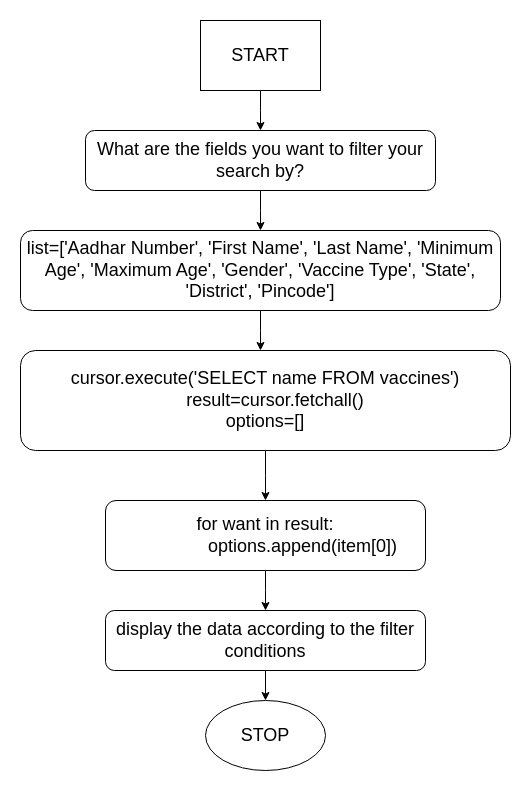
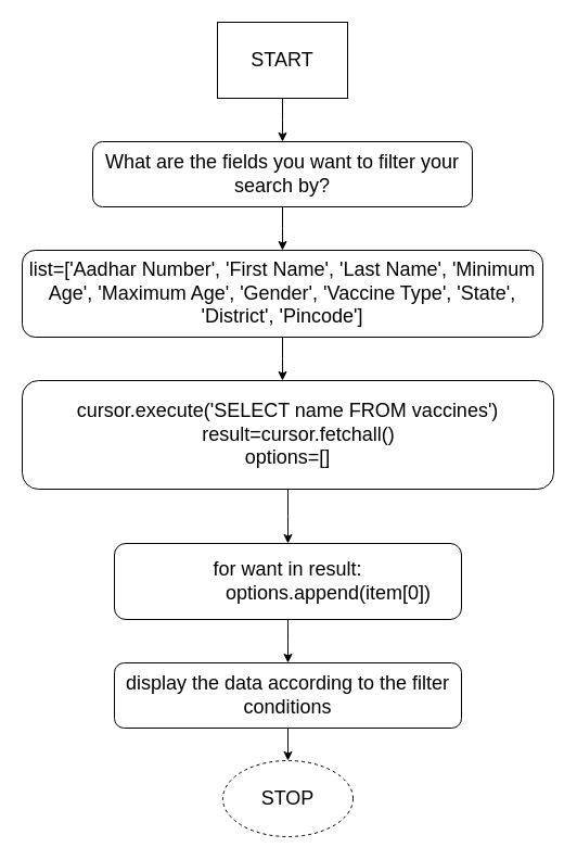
- <mxCell id="12" value="STOP" style="ellipse;whiteSpace=wrap;html=1;fontSize=18;" parent="1" vertex="1"><mxGeometry x="205" y="700" width="120" height="70" as="geometry" /></mxCell>
+ <mxCell id="12" value="STOP" style="ellipse;whiteSpace=wrap;html=1;fontSize=18;dashed=1;" parent="1" vertex="1"><mxGeometry x="205" y="700" width="120" height="70" as="geometry" /></mxCell>
